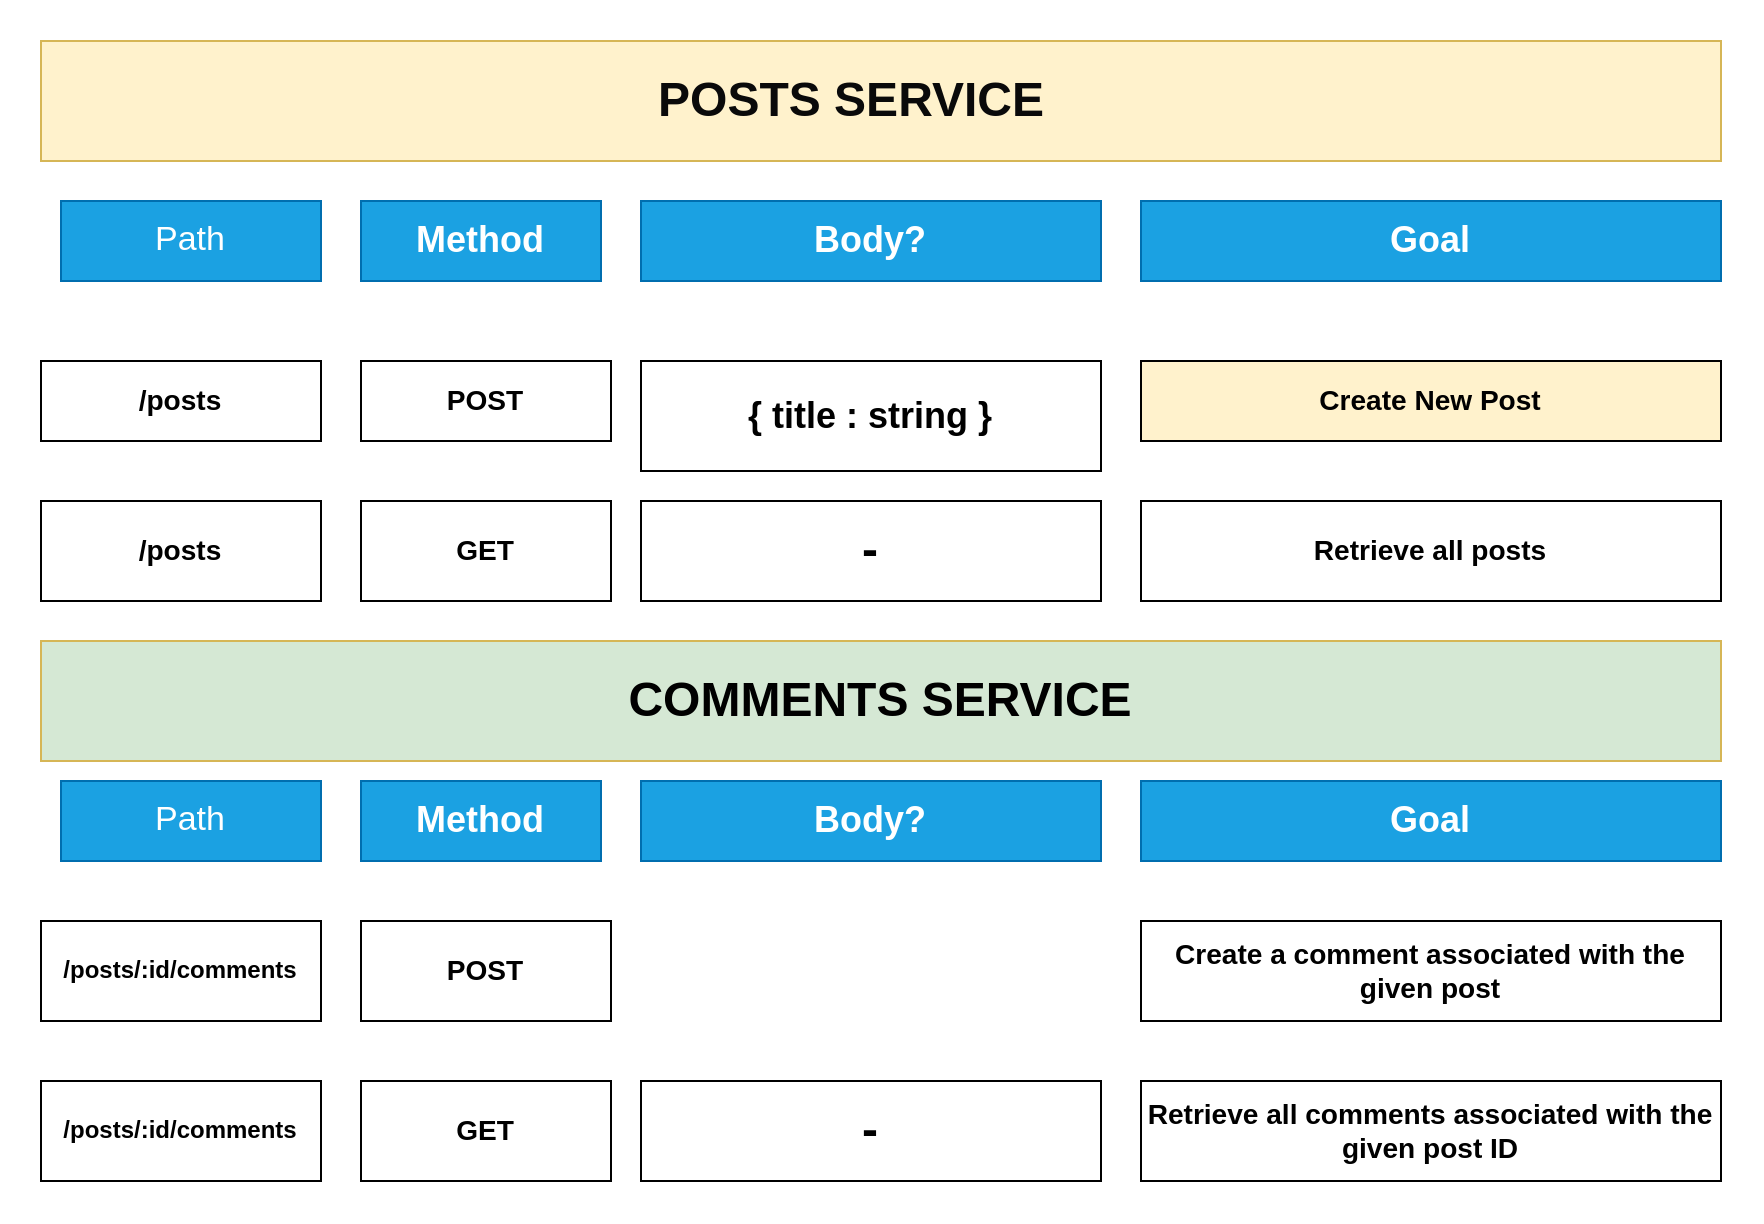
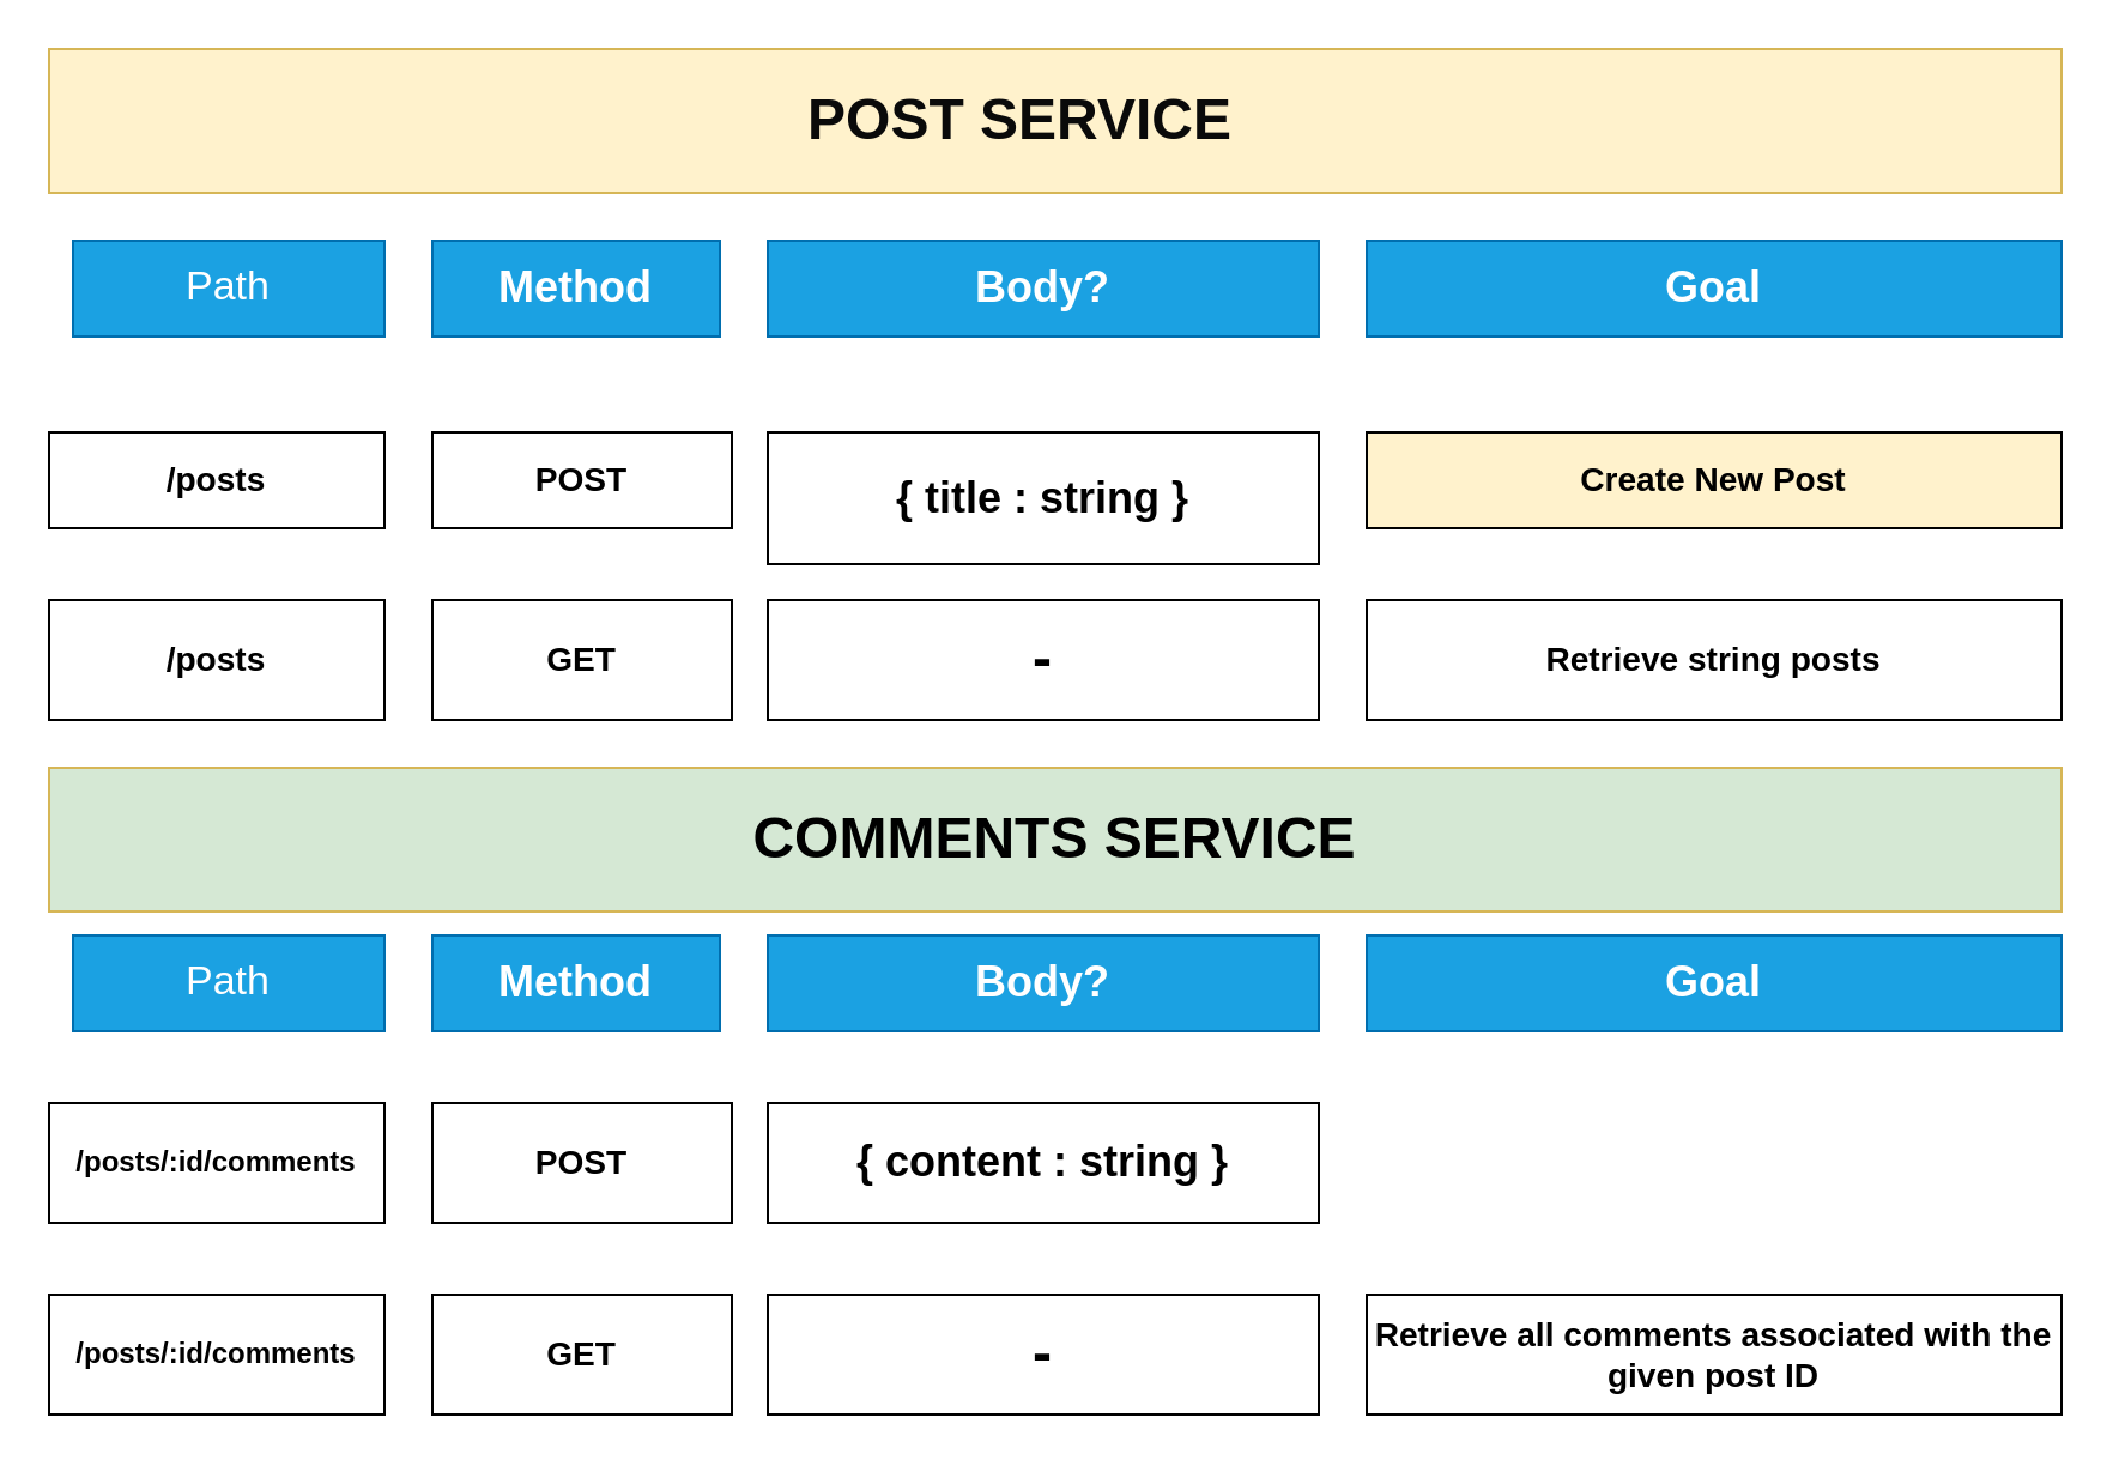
- <mxCell id="15" value="&lt;h1&gt;POSTS SERVICE&lt;/h1&gt;" style="text;html=1;resizable=0;autosize=1;align=center;verticalAlign=middle;points=[];fillColor=none;strokeColor=none;rounded=0;fontFamily=Helvetica;fontColor=#0A0A0A;" parent="1" vertex="1"><mxGeometry x="320" y="25" width="210" height="50" as="geometry" /></mxCell>
+ <mxCell id="15" value="&lt;h1&gt;POST SERVICE&lt;/h1&gt;" style="text;html=1;resizable=0;autosize=1;align=center;verticalAlign=middle;points=[];fillColor=none;strokeColor=none;rounded=0;fontFamily=Helvetica;fontColor=#0A0A0A;" parent="1" vertex="1"><mxGeometry x="320" y="25" width="210" height="50" as="geometry" /></mxCell>
- <mxCell id="14" value="&lt;h3&gt;Retrieve all posts&lt;/h3&gt;" style="whiteSpace=wrap;html=1;" parent="1" vertex="1"><mxGeometry x="570" y="250" width="290" height="50" as="geometry" /></mxCell>
+ <mxCell id="14" value="&lt;h3&gt;Retrieve string posts&lt;/h3&gt;" style="whiteSpace=wrap;html=1;" parent="1" vertex="1"><mxGeometry x="570" y="250" width="290" height="50" as="geometry" /></mxCell>
+ <mxCell id="23" value="&lt;h2&gt;{ content : string }&lt;/h2&gt;" style="whiteSpace=wrap;html=1;" vertex="1" parent="1"><mxGeometry x="320" y="460" width="230" height="50" as="geometry" /></mxCell>
- <mxCell id="24" value="&lt;h3&gt;Create a comment associated with the given post&lt;/h3&gt;" style="whiteSpace=wrap;html=1;" vertex="1" parent="1"><mxGeometry x="570" y="460" width="290" height="50" as="geometry" /></mxCell>
